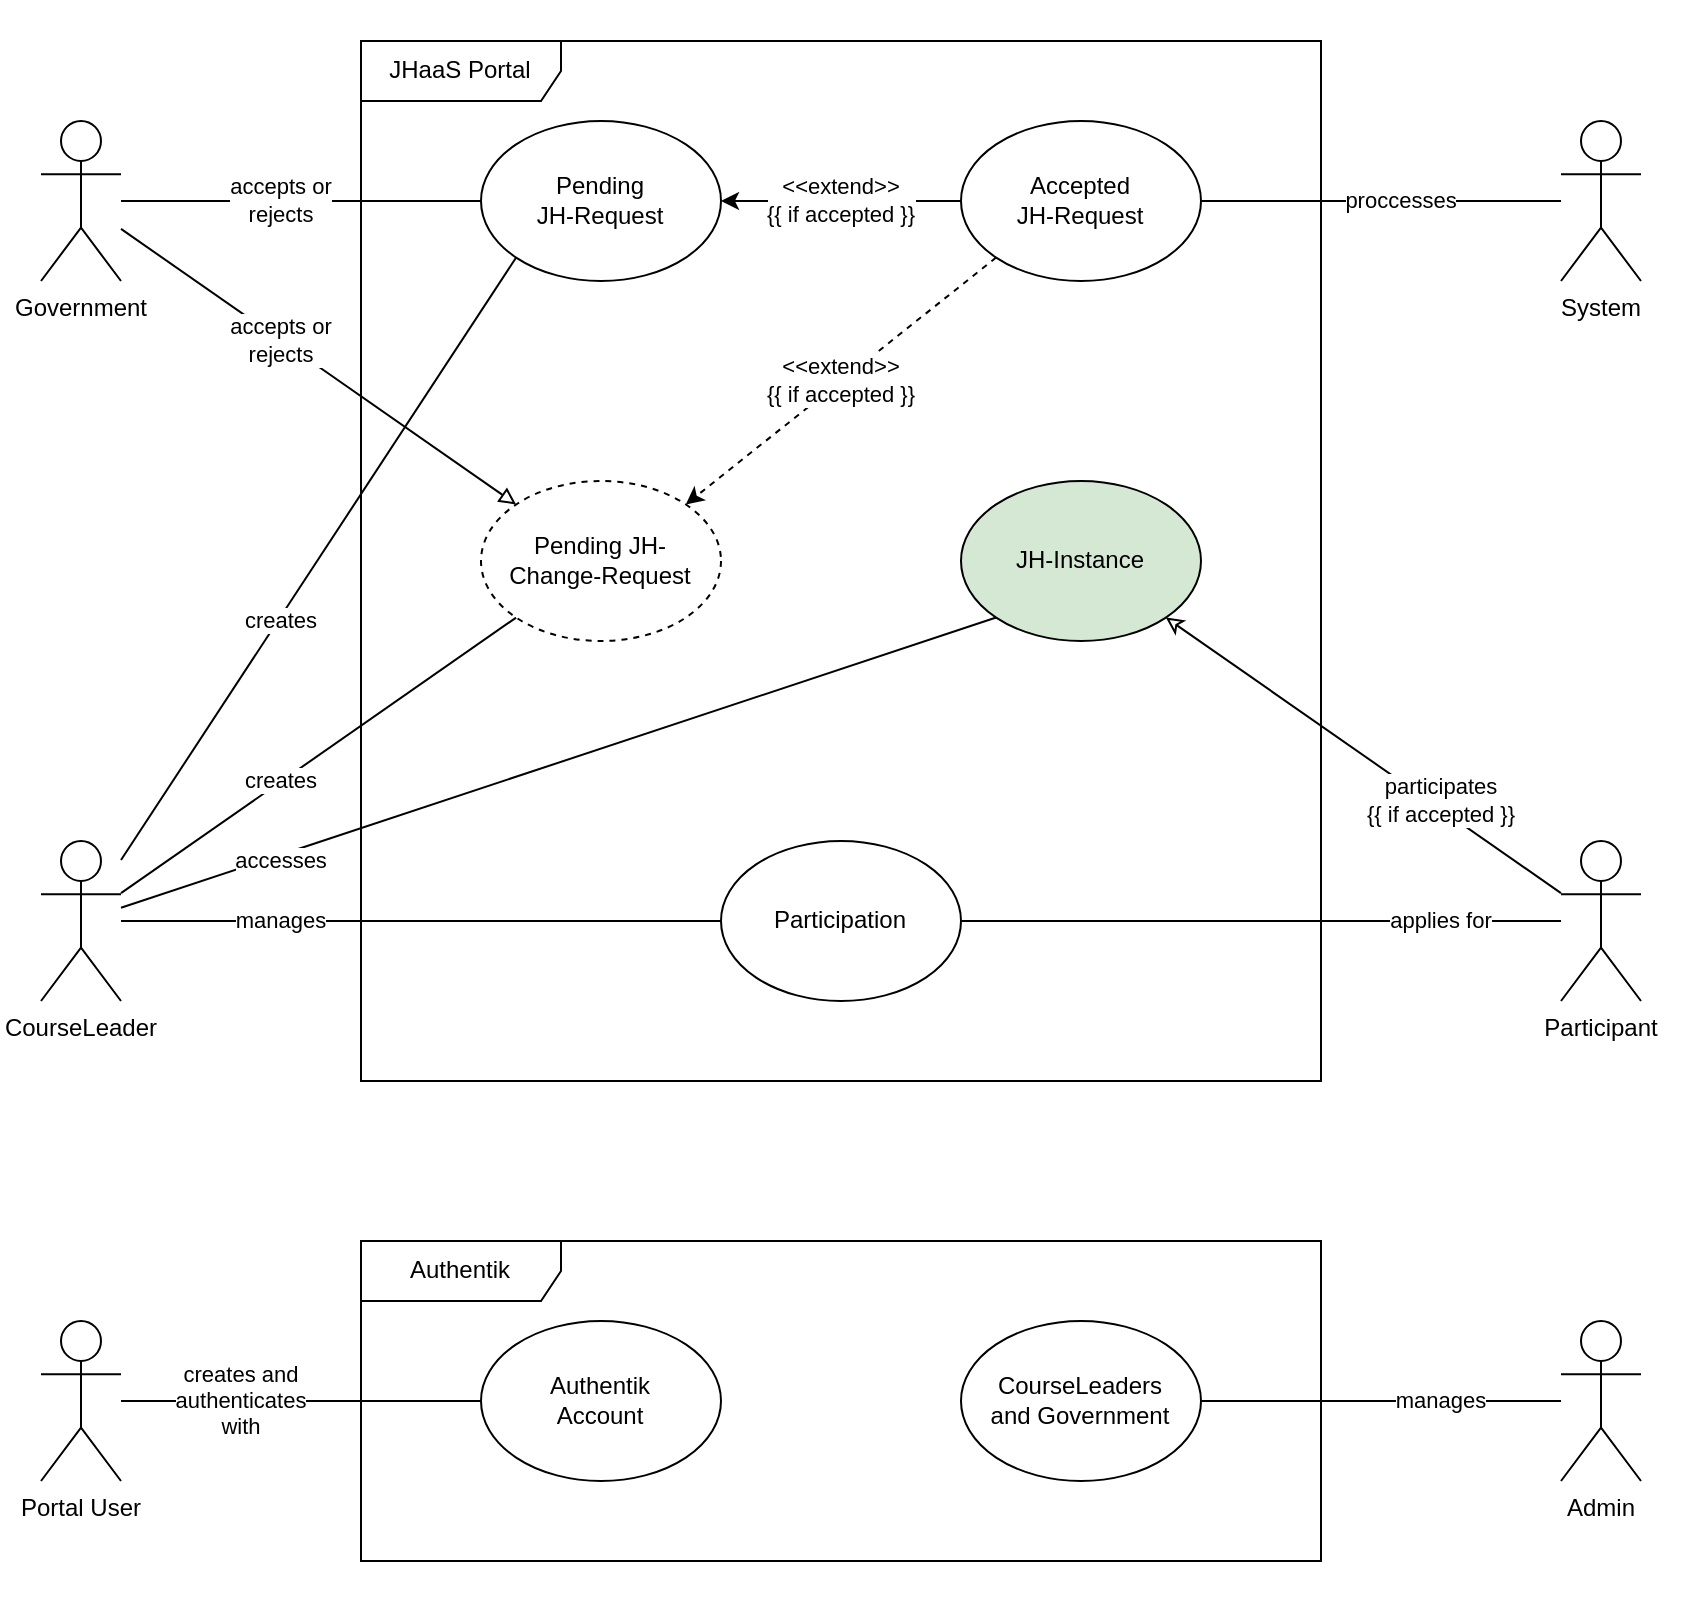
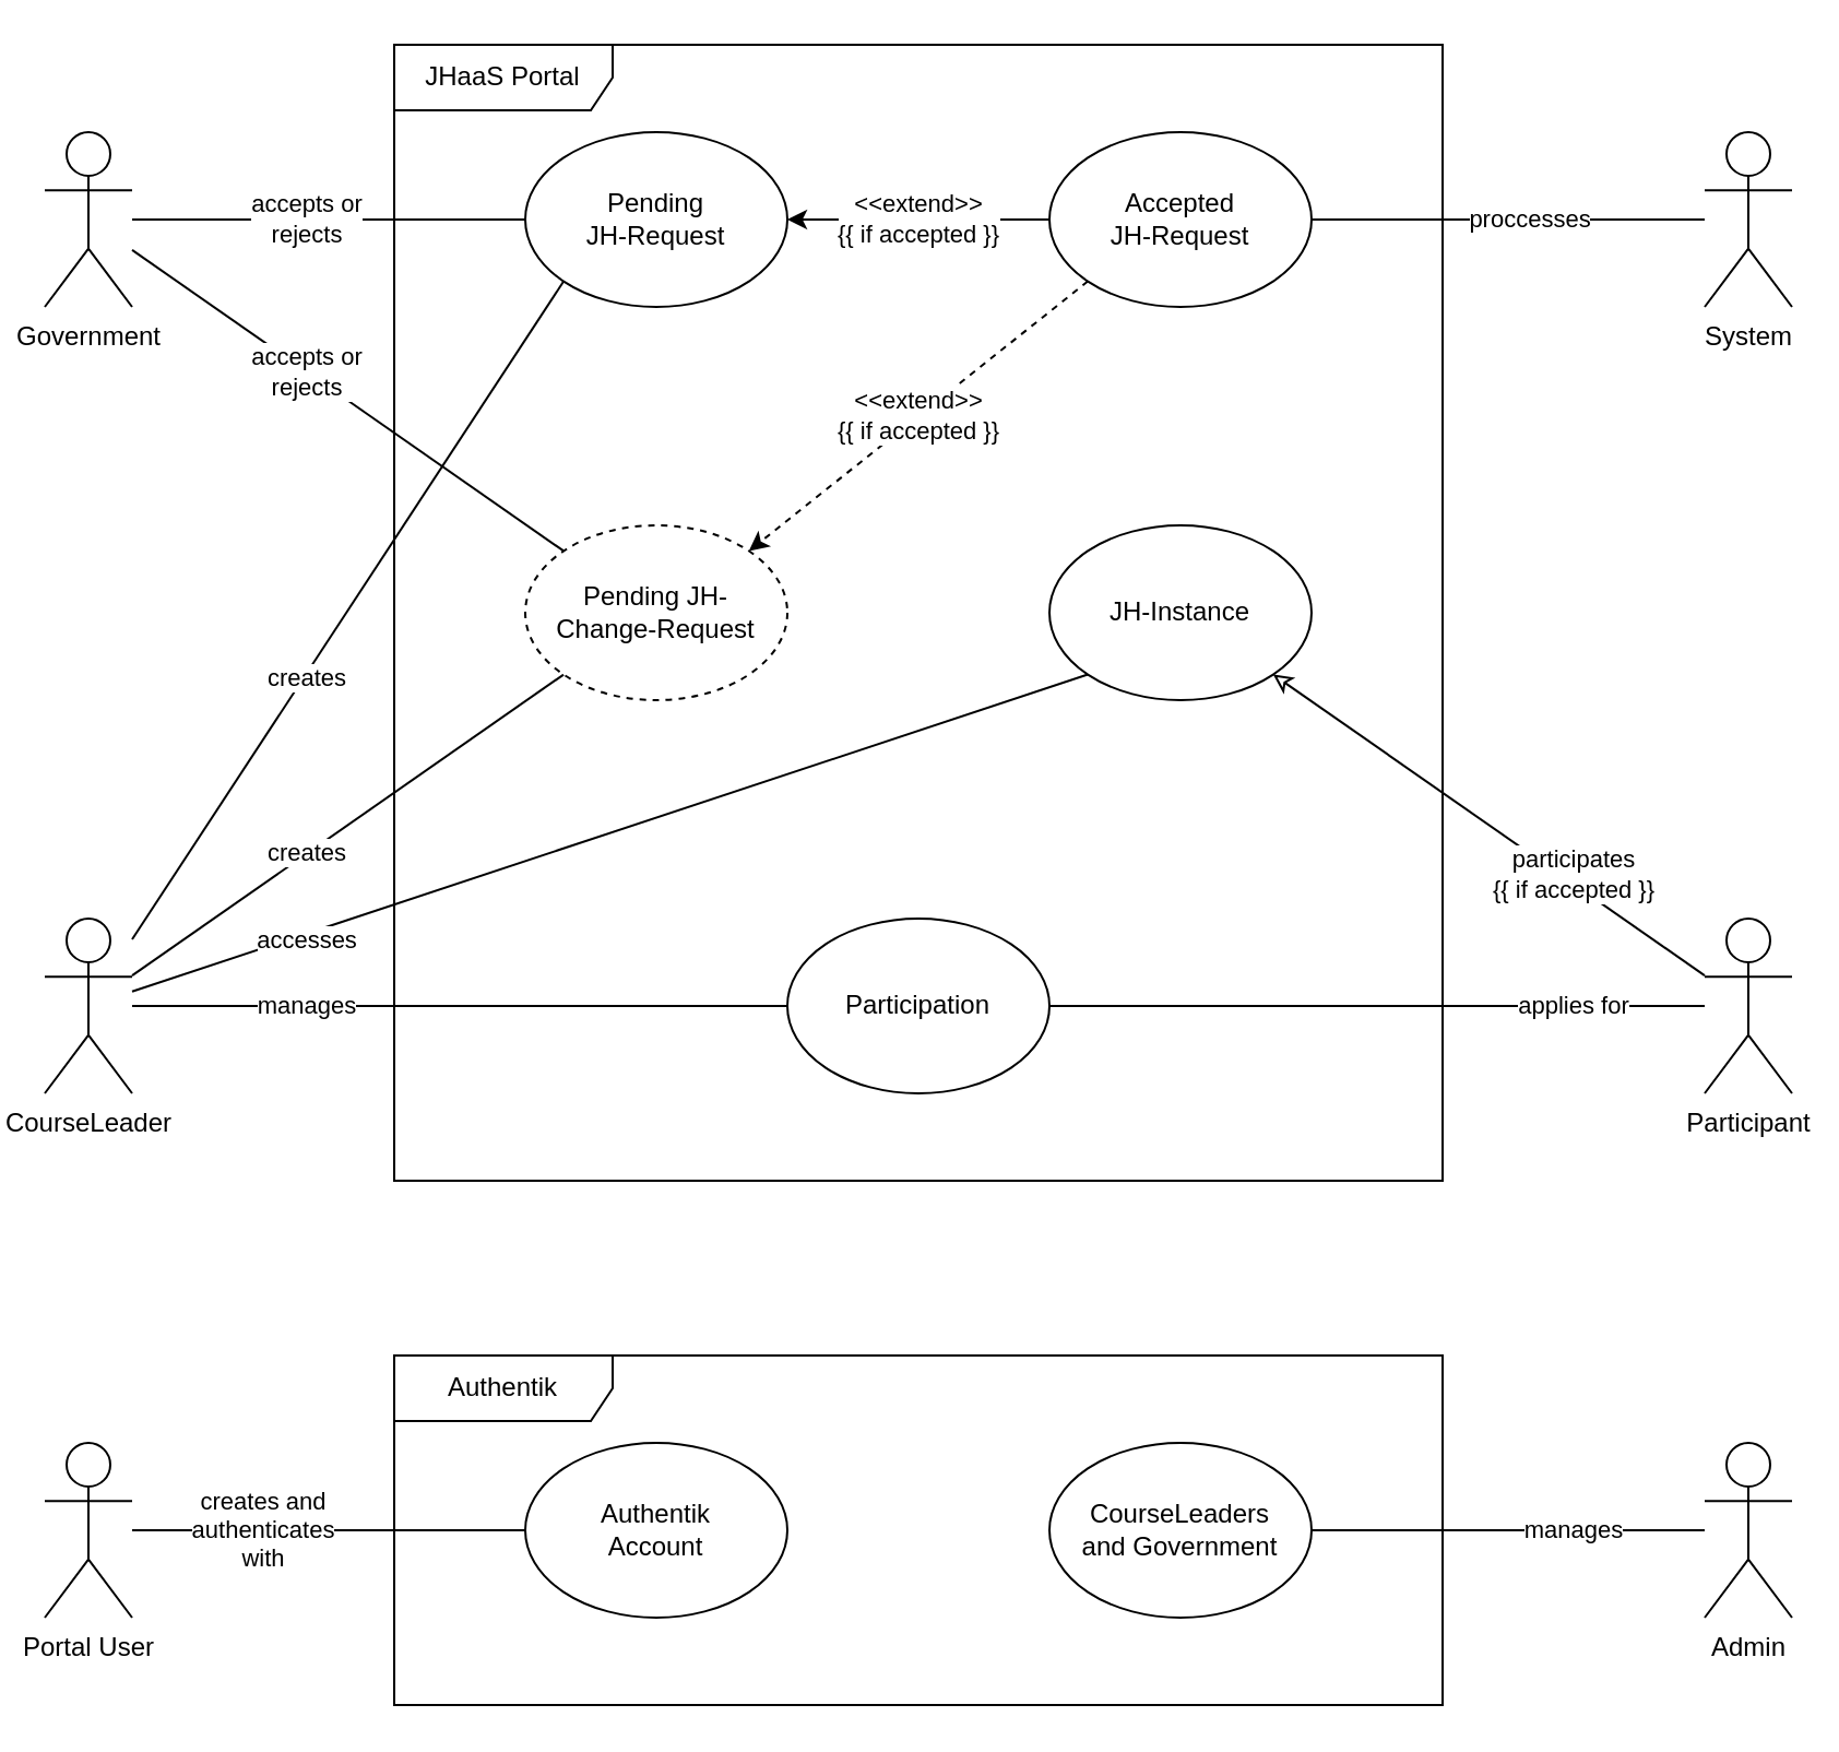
- <mxCell id="11" value="&lt;div&gt;accepts or&lt;/div&gt;&lt;div&gt;rejects&lt;br&gt;&lt;/div&gt;" style="rounded=0;orthogonalLoop=1;jettySize=auto;html=1;entryX=0;entryY=0;entryDx=0;entryDy=0;endArrow=block;endFill=0;" parent="1" source="12" target="20" edge="1"><mxGeometry x="-0.189" relative="1" as="geometry"><mxPoint as="offset" /></mxGeometry></mxCell>
+ <mxCell id="11" value="&lt;div&gt;accepts or&lt;/div&gt;&lt;div&gt;rejects&lt;br&gt;&lt;/div&gt;" style="rounded=0;orthogonalLoop=1;jettySize=auto;html=1;entryX=0;entryY=0;entryDx=0;entryDy=0;endArrow=none;endFill=0;" parent="1" source="12" target="20" edge="1"><mxGeometry x="-0.189" relative="1" as="geometry"><mxPoint as="offset" /></mxGeometry></mxCell>
- <mxCell id="19" value="&lt;div&gt;JH-Instance&lt;/div&gt;" style="ellipse;whiteSpace=wrap;html=1;fillColor=#d5e8d4;" parent="1" vertex="1"><mxGeometry x="480" y="240" width="120" height="80" as="geometry" /></mxCell>
+ <mxCell id="19" value="&lt;div&gt;JH-Instance&lt;/div&gt;" style="ellipse;whiteSpace=wrap;html=1;" parent="1" vertex="1"><mxGeometry x="480" y="240" width="120" height="80" as="geometry" /></mxCell>
